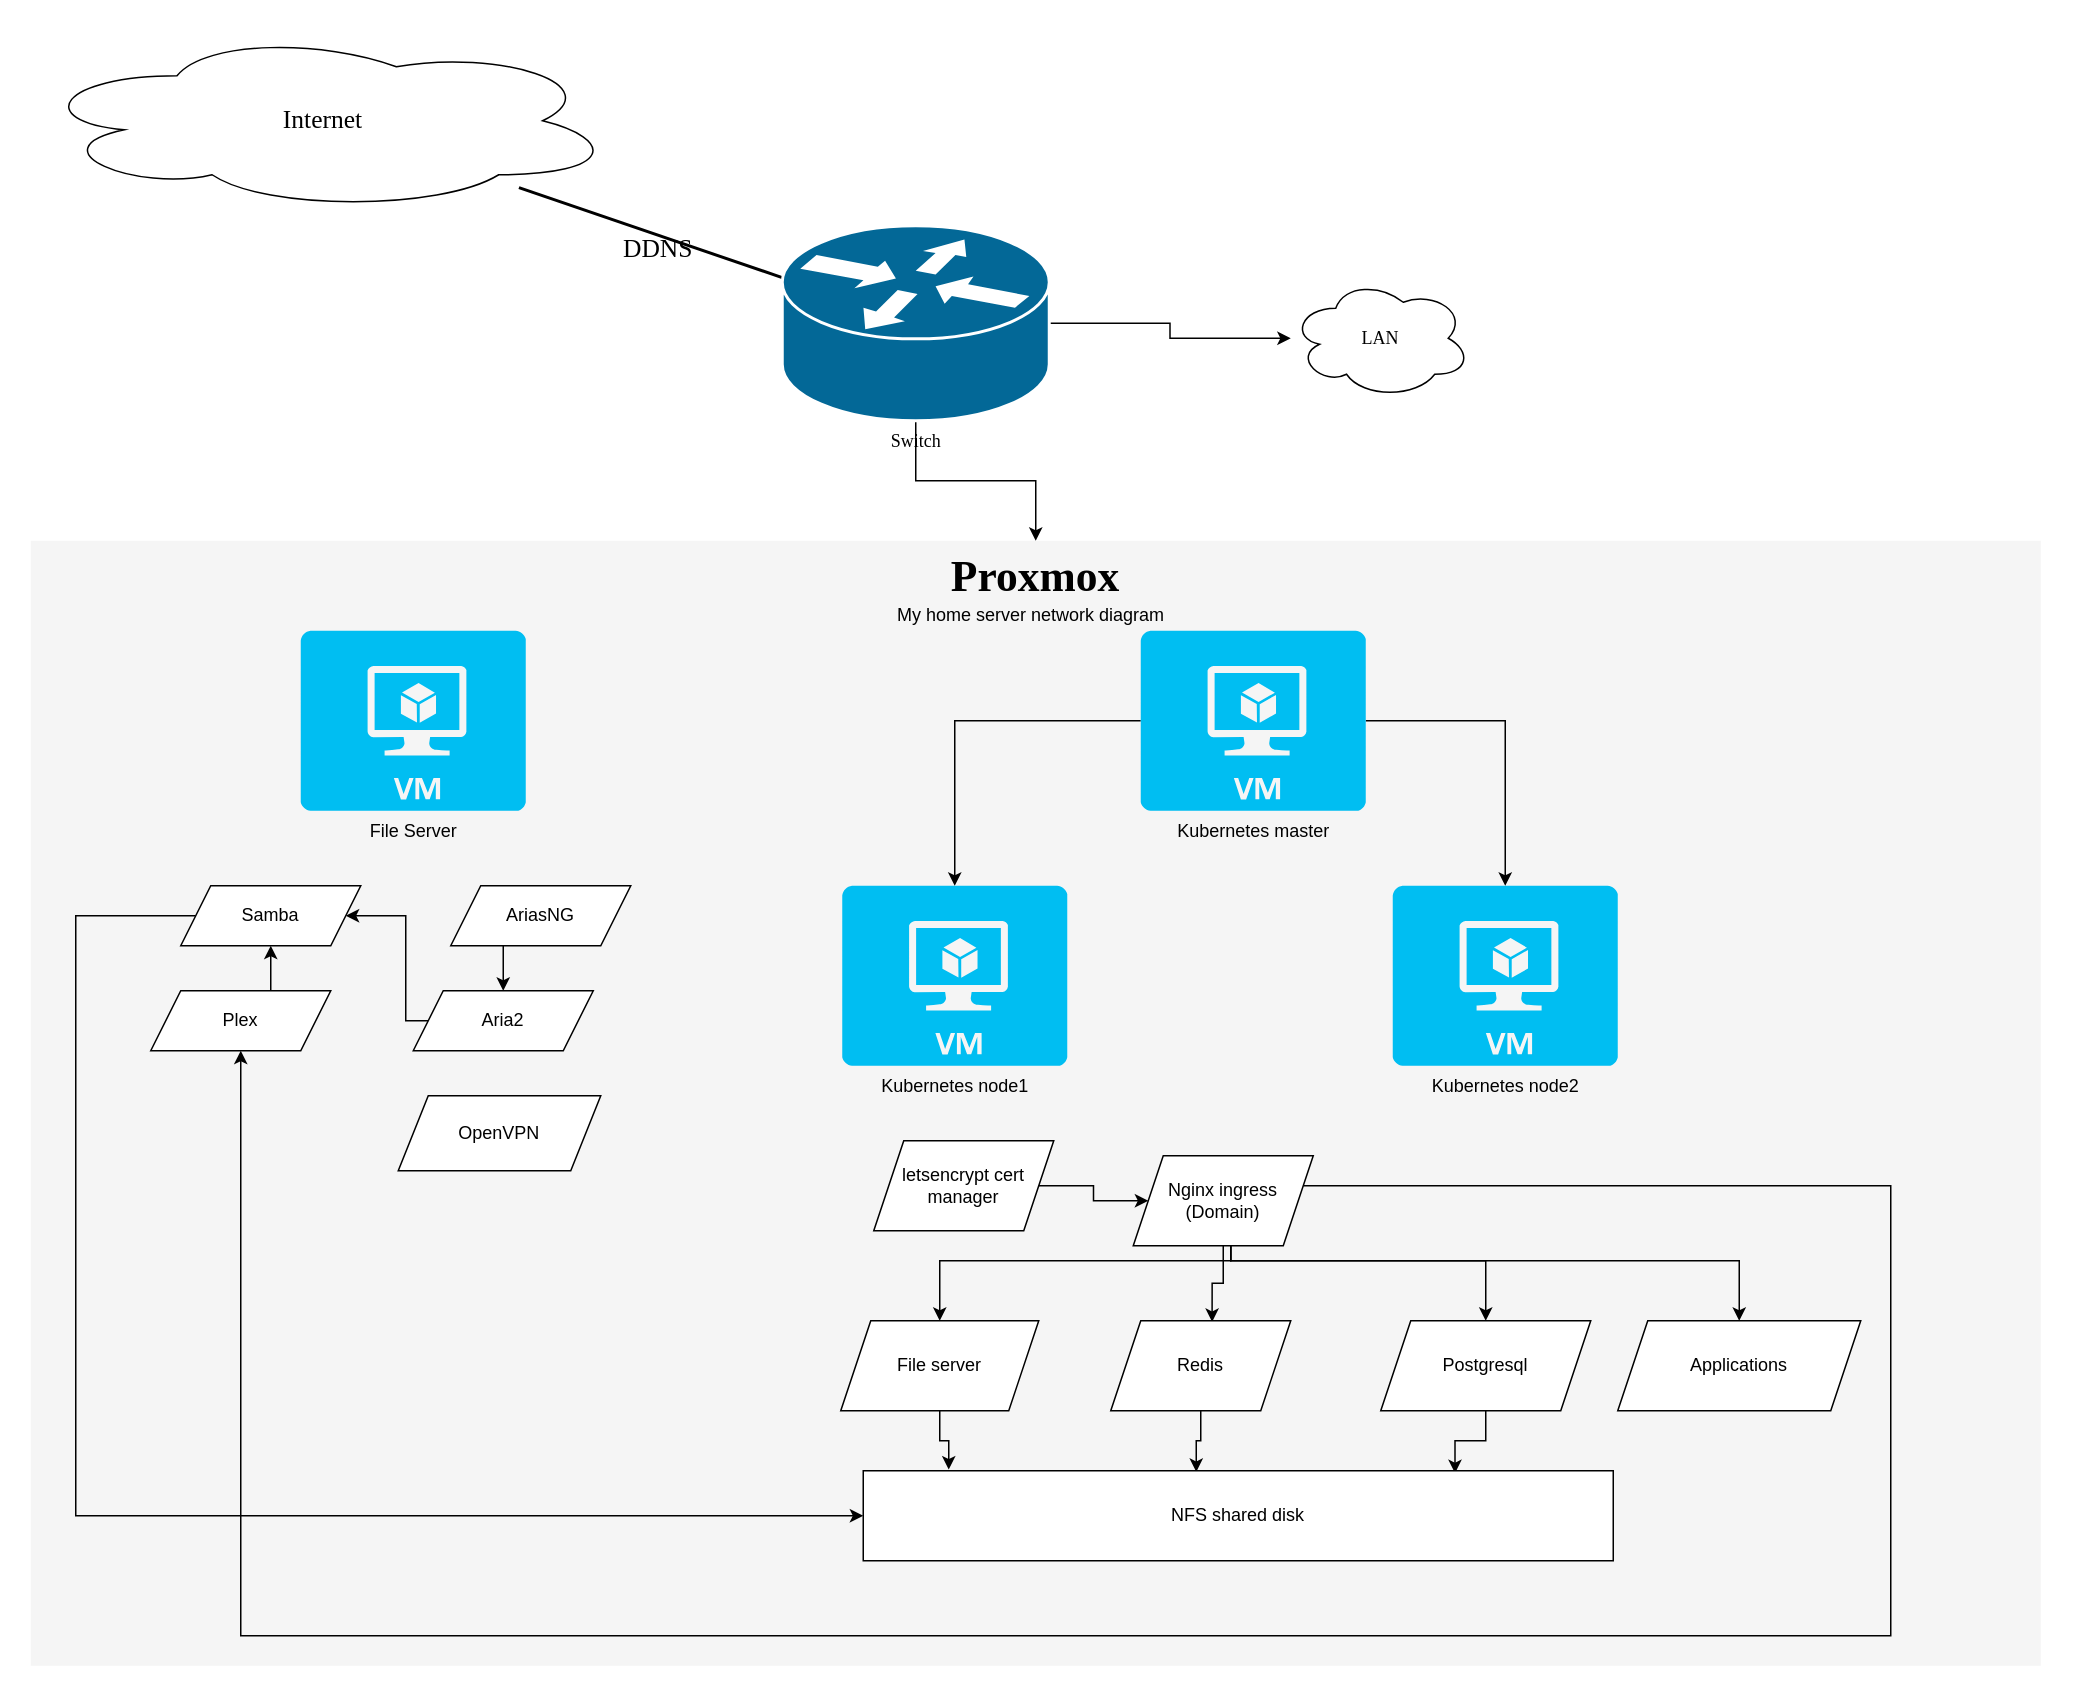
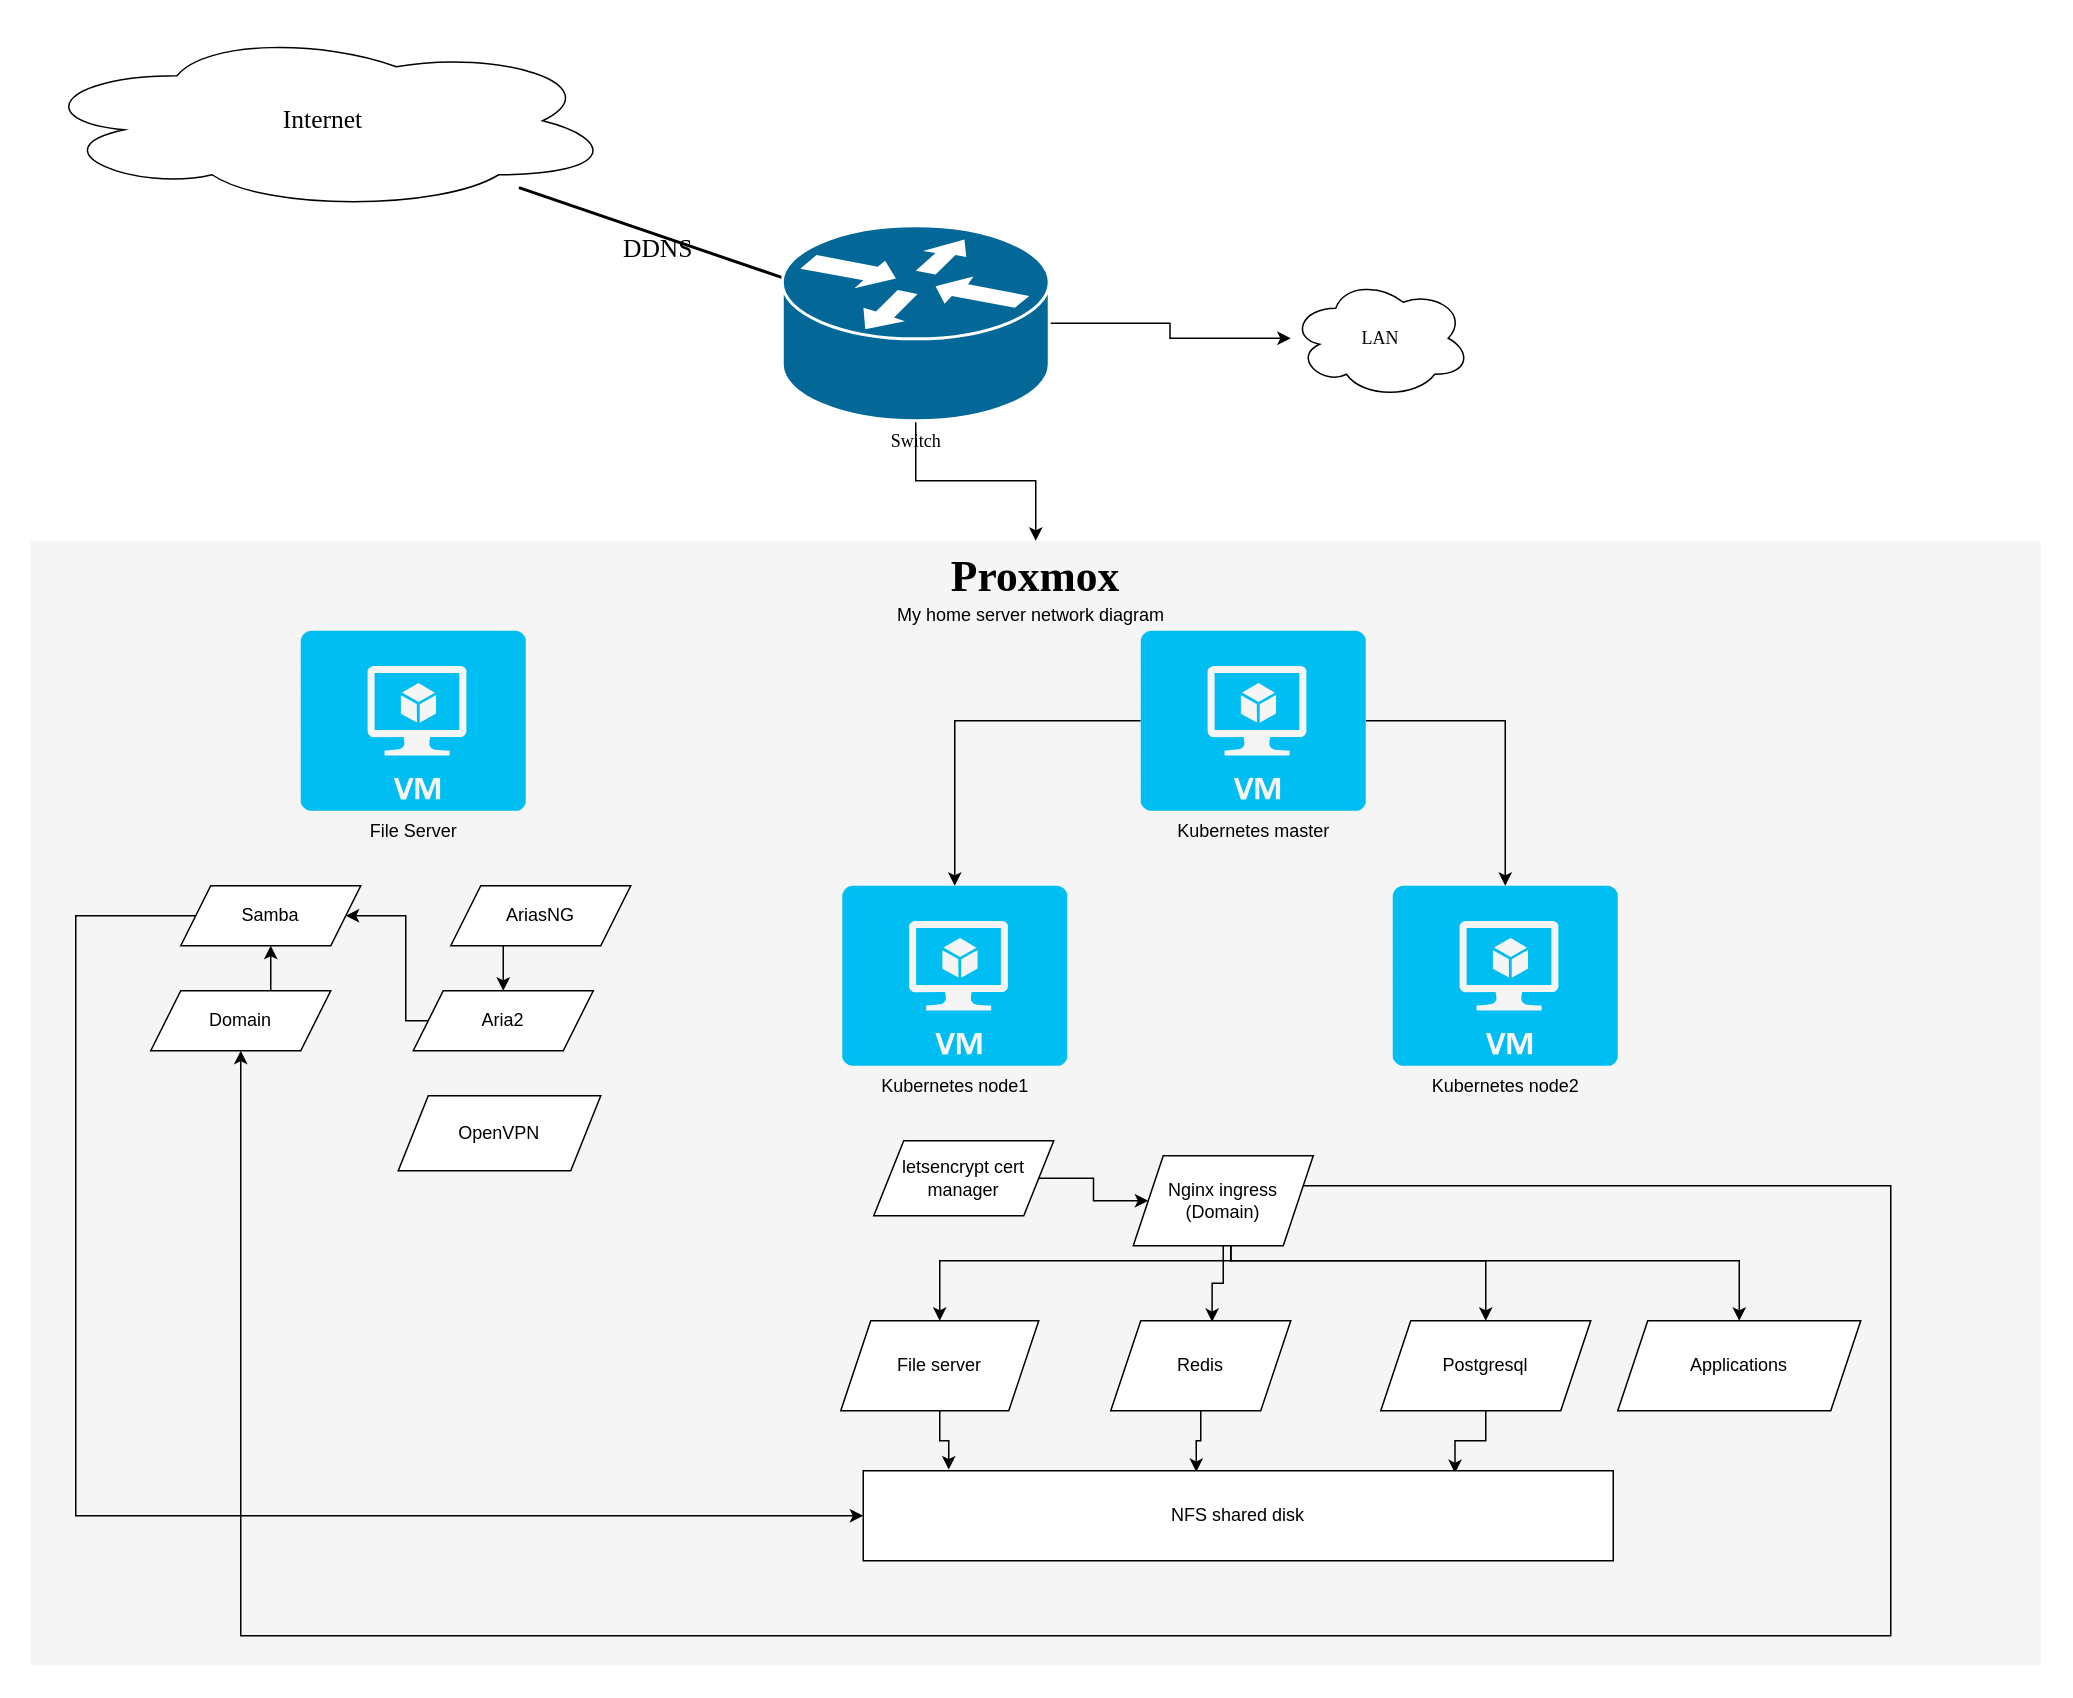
- <mxCell id="18" value="Plex" style="shape=parallelogram;perimeter=parallelogramPerimeter;whiteSpace=wrap;html=1;fixedSize=1;" vertex="1" parent="1"><mxGeometry x="100" y="660" width="120" height="40" as="geometry" /></mxCell>
+ <mxCell id="18" value="Domain" style="shape=parallelogram;perimeter=parallelogramPerimeter;whiteSpace=wrap;html=1;fixedSize=1;" vertex="1" parent="1"><mxGeometry x="100" y="660" width="120" height="40" as="geometry" /></mxCell>
- <mxCell id="30" value="letsencrypt cert manager" style="shape=parallelogram;perimeter=parallelogramPerimeter;whiteSpace=wrap;html=1;fixedSize=1;" vertex="1" parent="1"><mxGeometry x="582" y="760" width="120" height="60" as="geometry" /></mxCell>
+ <mxCell id="30" value="letsencrypt cert manager" style="shape=parallelogram;perimeter=parallelogramPerimeter;whiteSpace=wrap;html=1;fixedSize=1;" vertex="1" parent="1"><mxGeometry x="582" y="760" width="120" height="50" as="geometry" /></mxCell>
